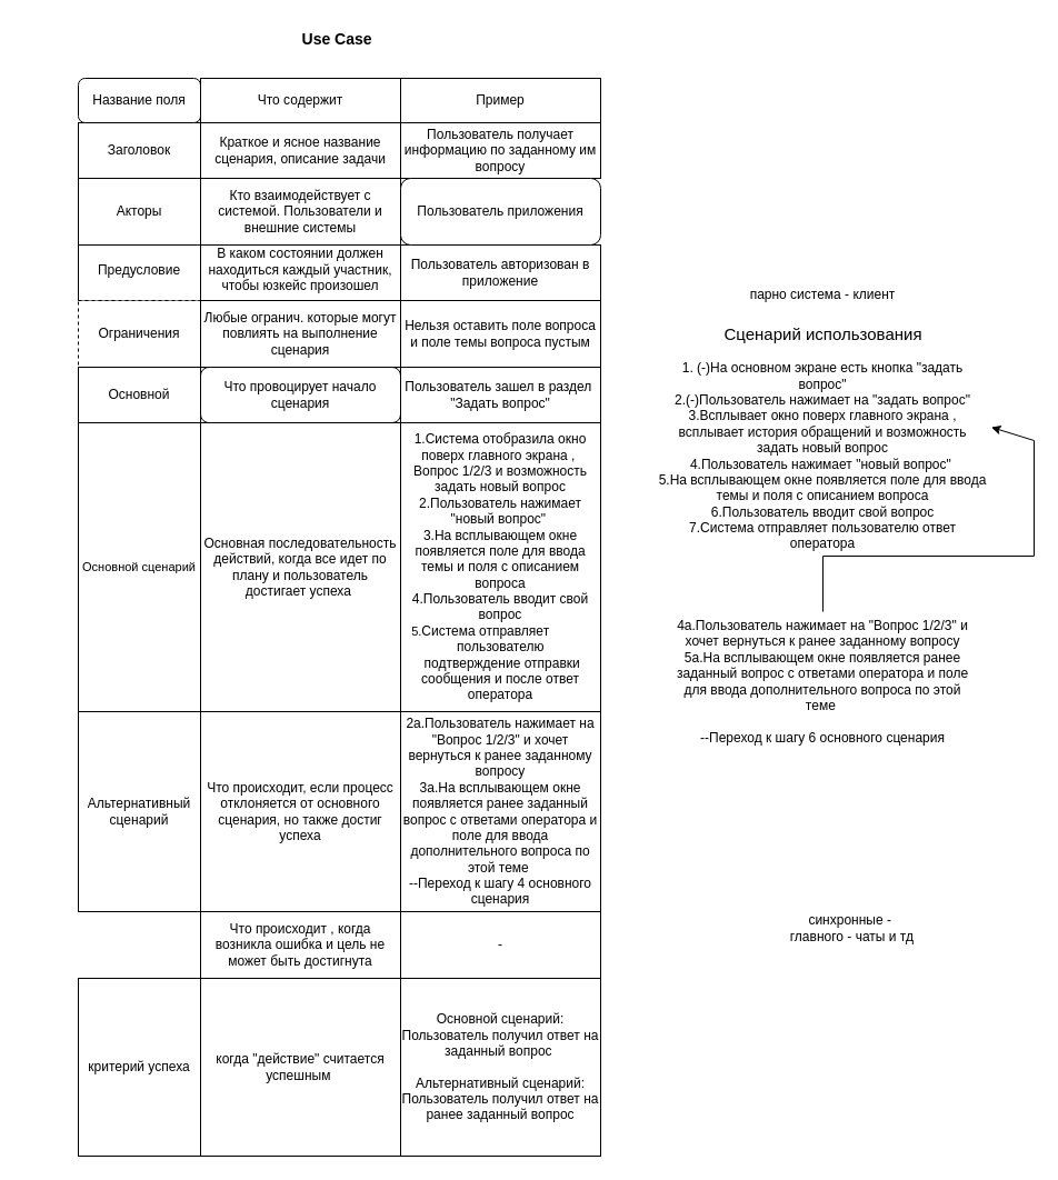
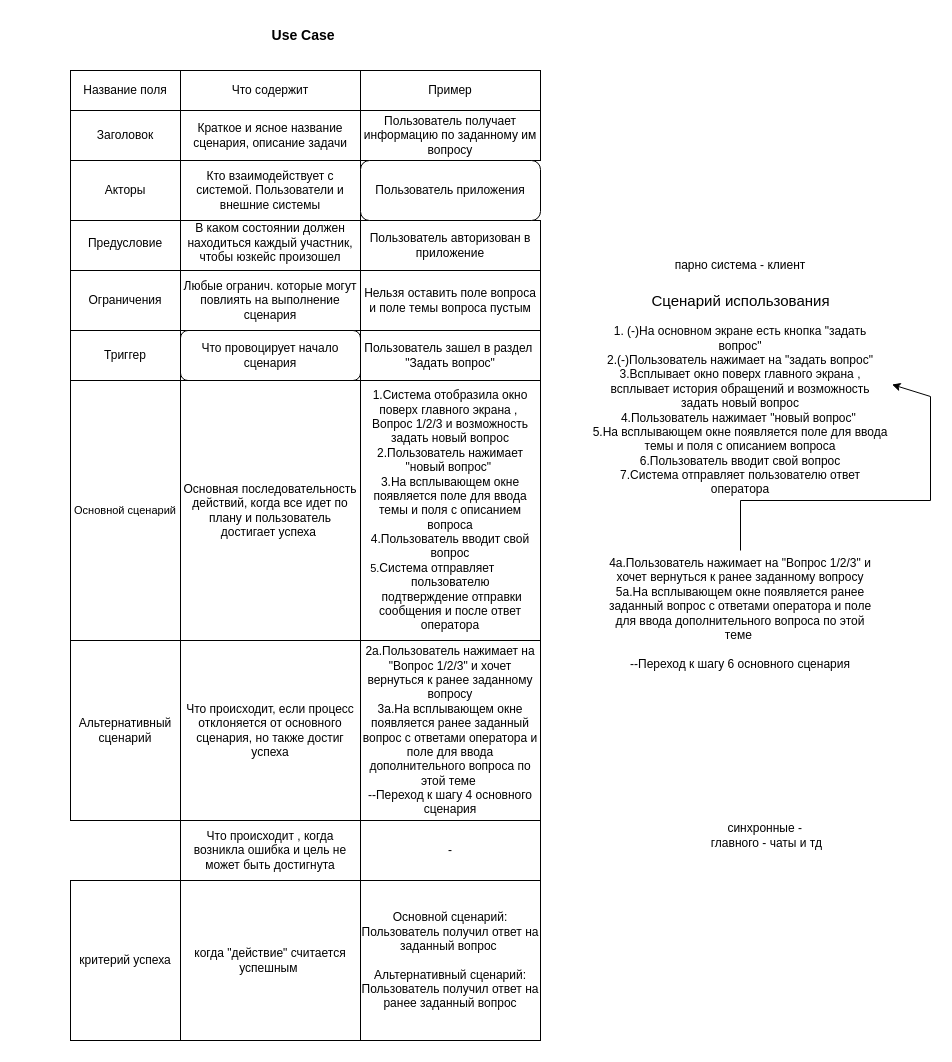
- <mxCell id="3" value="Название поля" style="whiteSpace=wrap;html=1;rounded=1;" parent="1" vertex="1"><mxGeometry x="70" y="70" width="110" height="40" as="geometry" /></mxCell>
+ <mxCell id="3" value="Название поля" style="rounded=0;whiteSpace=wrap;html=1;" parent="1" vertex="1"><mxGeometry x="70" y="70" width="110" height="40" as="geometry" /></mxCell>
- <mxCell id="6" value="Ограничения" style="rounded=0;whiteSpace=wrap;html=1;dashed=1;" parent="1" vertex="1"><mxGeometry x="70" y="270" width="110" height="60" as="geometry" /></mxCell>
+ <mxCell id="6" value="Ограничения" style="rounded=0;whiteSpace=wrap;html=1;" parent="1" vertex="1"><mxGeometry x="70" y="270" width="110" height="60" as="geometry" /></mxCell>
- <mxCell id="12" value="Основной" style="rounded=0;whiteSpace=wrap;html=1;" parent="1" vertex="1"><mxGeometry x="70" y="330" width="110" height="50" as="geometry" /></mxCell>
+ <mxCell id="12" value="Триггер" style="rounded=0;whiteSpace=wrap;html=1;" parent="1" vertex="1"><mxGeometry x="70" y="330" width="110" height="50" as="geometry" /></mxCell>
